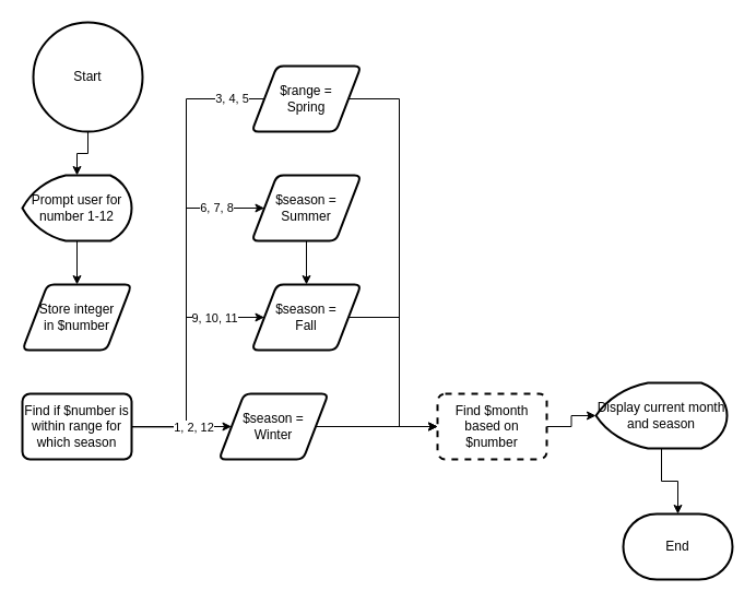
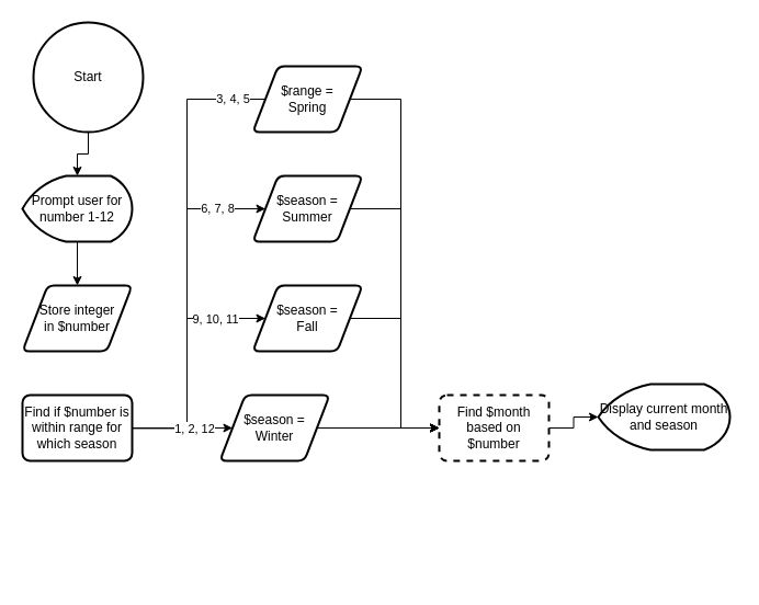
- <mxCell id="18" style="edgeStyle=orthogonalEdgeStyle;rounded=0;orthogonalLoop=1;jettySize=auto;html=1;" edge="1" parent="1" source="19" target="21"><mxGeometry relative="1" as="geometry" /></mxCell>
+ <mxCell id="18" style="edgeStyle=orthogonalEdgeStyle;rounded=0;orthogonalLoop=1;jettySize=auto;html=1;entryX=0;entryY=0.5;entryDx=0;entryDy=0;" edge="1" parent="1" source="19" target="24"><mxGeometry relative="1" as="geometry" /></mxCell>
- <mxCell id="28" style="edgeStyle=orthogonalEdgeStyle;rounded=0;orthogonalLoop=1;jettySize=auto;html=1;entryX=0.5;entryY=0;entryDx=0;entryDy=0;entryPerimeter=0;" edge="1" parent="1" source="25" target="27"><mxGeometry relative="1" as="geometry" /></mxCell>
- <mxCell id="27" value="End" style="strokeWidth=2;html=1;shape=mxgraph.flowchart.terminator;whiteSpace=wrap;" vertex="1" parent="1"><mxGeometry x="570" y="470" width="100" height="60" as="geometry" /></mxCell>
